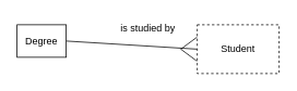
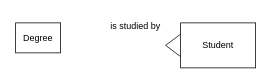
- <mxCell id="2" style="rounded=0;orthogonalLoop=1;jettySize=auto;html=1;exitX=1;exitY=0.5;exitDx=0;exitDy=0;entryX=0;entryY=0.5;entryDx=0;entryDy=0;endArrow=none;endFill=0;" parent="1" source="3" target="6" edge="1"><mxGeometry relative="1" as="geometry" /></mxCell>
- <mxCell id="6" value="Student" style="rounded=0;whiteSpace=wrap;html=1;dashed=1;" parent="1" vertex="1"><mxGeometry x="240" y="30" width="100" height="60" as="geometry" /></mxCell>
+ <mxCell id="6" value="Student" style="rounded=0;whiteSpace=wrap;html=1;" parent="1" vertex="1"><mxGeometry x="240" y="30" width="100" height="60" as="geometry" /></mxCell>
